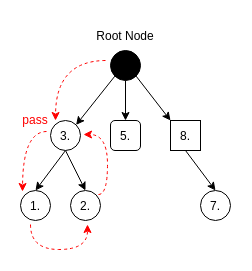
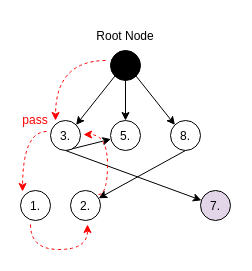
- <mxCell id="8" value="&lt;div style=&quot;line-height: 100%;&quot;&gt;5.&lt;/div&gt;" style="whiteSpace=wrap;html=1;aspect=fixed;rounded=1;" parent="1" vertex="1"><mxGeometry x="110" y="120" width="30" height="30" as="geometry" /></mxCell>
+ <mxCell id="8" value="&lt;div style=&quot;line-height: 100%;&quot;&gt;5.&lt;/div&gt;" style="ellipse;whiteSpace=wrap;html=1;aspect=fixed;" parent="1" vertex="1"><mxGeometry x="110" y="120" width="30" height="30" as="geometry" /></mxCell>
- <mxCell id="7" value="&lt;div style=&quot;line-height: 100%;&quot;&gt;8.&lt;/div&gt;" style="whiteSpace=wrap;html=1;aspect=fixed;rounded=0;" parent="1" vertex="1"><mxGeometry x="170" y="120" width="30" height="30" as="geometry" /></mxCell>
+ <mxCell id="7" value="&lt;div style=&quot;line-height: 100%;&quot;&gt;8.&lt;/div&gt;" style="ellipse;whiteSpace=wrap;html=1;aspect=fixed;" parent="1" vertex="1"><mxGeometry x="170" y="120" width="30" height="30" as="geometry" /></mxCell>
- <mxCell id="10" style="rounded=0;orthogonalLoop=1;jettySize=auto;html=1;exitX=0.5;exitY=1;exitDx=0;exitDy=0;entryX=0.5;entryY=0;entryDx=0;entryDy=0;" parent="1" source="11" target="13" edge="1"><mxGeometry relative="1" as="geometry" /></mxCell>
+ <mxCell id="10" style="rounded=0;orthogonalLoop=1;jettySize=auto;html=1;exitX=0.5;exitY=1;exitDx=0;exitDy=0;" parent="1" source="11" target="8" edge="1"><mxGeometry relative="1" as="geometry" /></mxCell>
- <mxCell id="6" style="rounded=0;orthogonalLoop=1;jettySize=auto;html=1;exitX=0.5;exitY=1;exitDx=0;exitDy=0;entryX=0.5;entryY=0;entryDx=0;entryDy=0;" parent="1" source="7" target="14" edge="1"><mxGeometry relative="1" as="geometry" /></mxCell>
+ <mxCell id="6" style="rounded=0;orthogonalLoop=1;jettySize=auto;html=1;exitX=0.5;exitY=1;exitDx=0;exitDy=0;" parent="1" source="7" target="12" edge="1"><mxGeometry relative="1" as="geometry" /></mxCell>
- <mxCell id="9" style="rounded=0;orthogonalLoop=1;jettySize=auto;html=1;exitX=0.5;exitY=1;exitDx=0;exitDy=0;entryX=0.5;entryY=0;entryDx=0;entryDy=0;" parent="1" source="11" target="12" edge="1"><mxGeometry relative="1" as="geometry" /></mxCell>
+ <mxCell id="9" style="rounded=0;orthogonalLoop=1;jettySize=auto;html=1;exitX=0.5;exitY=1;exitDx=0;exitDy=0;" parent="1" source="11" target="14" edge="1"><mxGeometry relative="1" as="geometry" /></mxCell>
- <mxCell id="14" value="&lt;div style=&quot;line-height: 100%;&quot;&gt;7.&lt;/div&gt;" style="ellipse;whiteSpace=wrap;html=1;aspect=fixed;" parent="1" vertex="1"><mxGeometry x="200" y="190" width="30" height="30" as="geometry" /></mxCell>
+ <mxCell id="14" value="&lt;div style=&quot;line-height: 100%;&quot;&gt;7.&lt;/div&gt;" style="ellipse;whiteSpace=wrap;html=1;aspect=fixed;fillColor=#e1d5e7;" parent="1" vertex="1"><mxGeometry x="200" y="190" width="30" height="30" as="geometry" /></mxCell>
